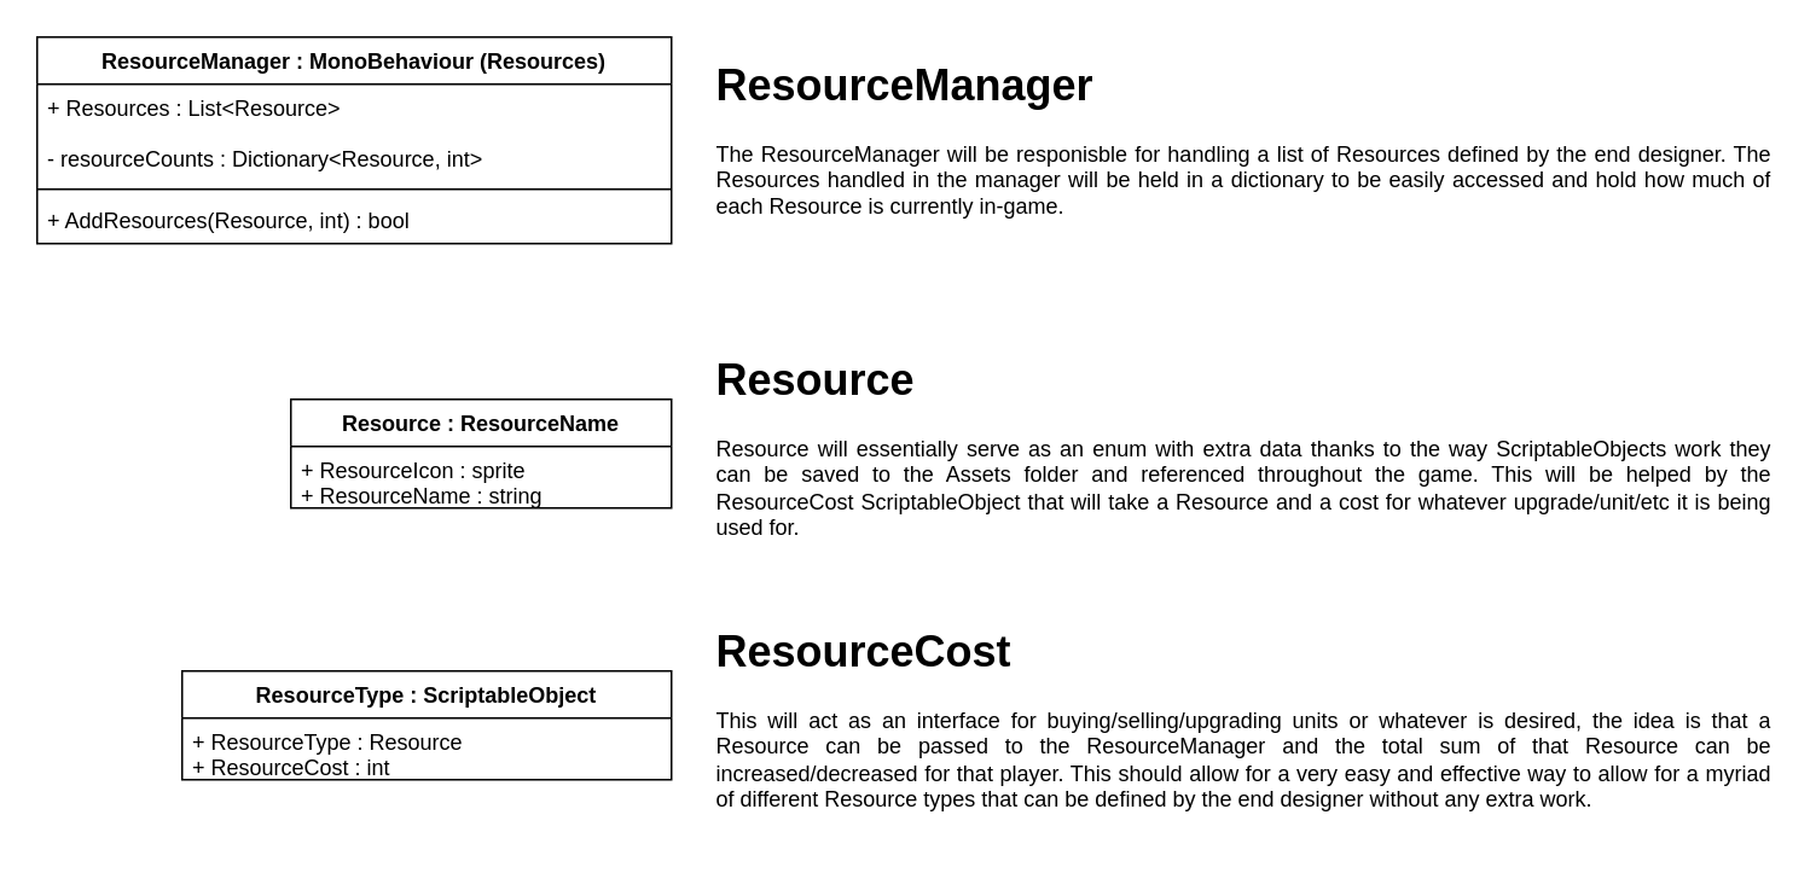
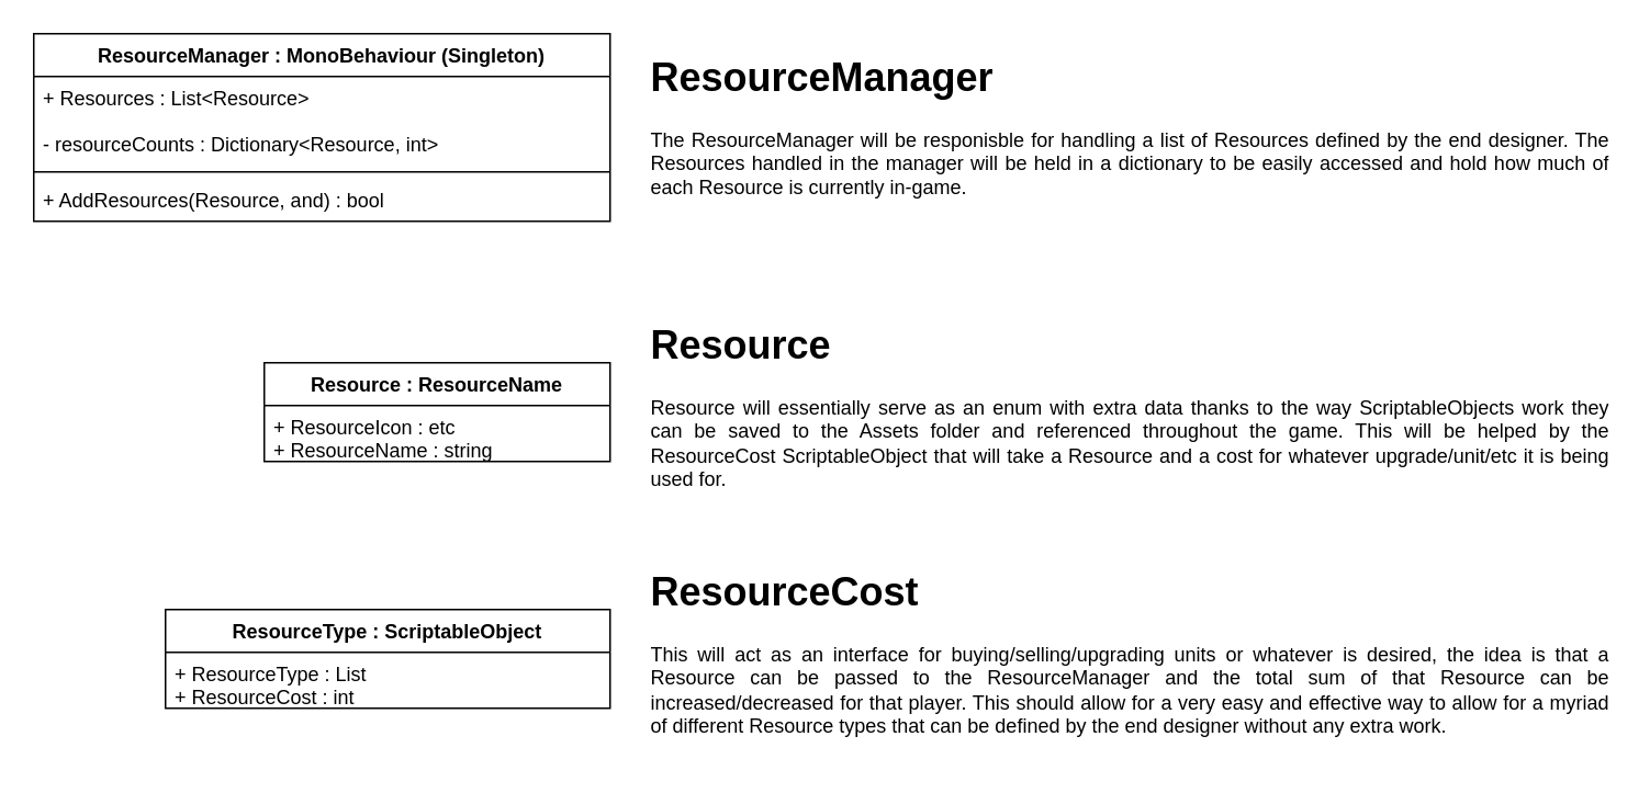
- <mxCell id="5" value="ResourceManager : MonoBehaviour (Resources)" style="swimlane;fontStyle=1;align=center;verticalAlign=top;childLayout=stackLayout;horizontal=1;startSize=26;horizontalStack=0;resizeParent=1;resizeParentMax=0;resizeLast=0;collapsible=1;marginBottom=0;" parent="1" vertex="1"><mxGeometry x="20" y="20" width="350" height="114" as="geometry" /></mxCell>
+ <mxCell id="5" value="ResourceManager : MonoBehaviour (Singleton)" style="swimlane;fontStyle=1;align=center;verticalAlign=top;childLayout=stackLayout;horizontal=1;startSize=26;horizontalStack=0;resizeParent=1;resizeParentMax=0;resizeLast=0;collapsible=1;marginBottom=0;" parent="1" vertex="1"><mxGeometry x="20" y="20" width="350" height="114" as="geometry" /></mxCell>
- <mxCell id="8" value="+ AddResources(Resource, int) : bool" style="text;strokeColor=none;fillColor=none;align=left;verticalAlign=top;spacingLeft=4;spacingRight=4;overflow=hidden;rotatable=0;points=[[0,0.5],[1,0.5]];portConstraint=eastwest;" parent="5" vertex="1"><mxGeometry y="88" width="350" height="26" as="geometry" /></mxCell>
+ <mxCell id="8" value="+ AddResources(Resource, and) : bool" style="text;strokeColor=none;fillColor=none;align=left;verticalAlign=top;spacingLeft=4;spacingRight=4;overflow=hidden;rotatable=0;points=[[0,0.5],[1,0.5]];portConstraint=eastwest;" parent="5" vertex="1"><mxGeometry y="88" width="350" height="26" as="geometry" /></mxCell>
- <mxCell id="12" value="+ ResourceIcon : sprite&#10;+ ResourceName : string" style="text;strokeColor=none;fillColor=none;align=left;verticalAlign=top;spacingLeft=4;spacingRight=4;overflow=hidden;rotatable=0;points=[[0,0.5],[1,0.5]];portConstraint=eastwest;" parent="11" vertex="1"><mxGeometry y="26" width="210" height="34" as="geometry" /></mxCell>
+ <mxCell id="12" value="+ ResourceIcon : etc&#10;+ ResourceName : string" style="text;strokeColor=none;fillColor=none;align=left;verticalAlign=top;spacingLeft=4;spacingRight=4;overflow=hidden;rotatable=0;points=[[0,0.5],[1,0.5]];portConstraint=eastwest;" parent="11" vertex="1"><mxGeometry y="26" width="210" height="34" as="geometry" /></mxCell>
- <mxCell id="10" value="+ ResourceType : Resource &#10;+ ResourceCost : int" style="text;strokeColor=none;fillColor=none;align=left;verticalAlign=top;spacingLeft=4;spacingRight=4;overflow=hidden;rotatable=0;points=[[0,0.5],[1,0.5]];portConstraint=eastwest;" parent="9" vertex="1"><mxGeometry y="26" width="270" height="34" as="geometry" /></mxCell>
+ <mxCell id="10" value="+ ResourceType : List &#10;+ ResourceCost : int" style="text;strokeColor=none;fillColor=none;align=left;verticalAlign=top;spacingLeft=4;spacingRight=4;overflow=hidden;rotatable=0;points=[[0,0.5],[1,0.5]];portConstraint=eastwest;" parent="9" vertex="1"><mxGeometry y="26" width="270" height="34" as="geometry" /></mxCell>
